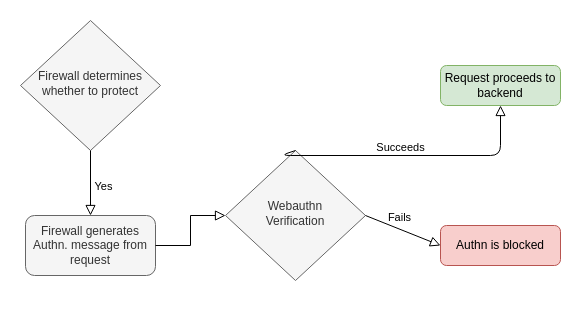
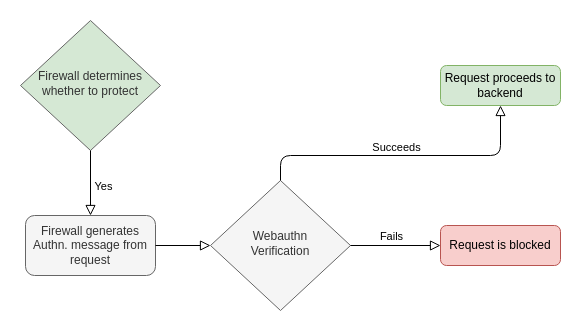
- <mxCell id="2" value="Firewall determines whether to protect" style="rhombus;whiteSpace=wrap;html=1;shadow=0;fontFamily=Helvetica;fontSize=12;align=center;strokeWidth=1;spacing=6;spacingTop=-4;fillColor=#f5f5f5;strokeColor=#666666;fontColor=#333333;" parent="1" vertex="1"><mxGeometry x="20" y="20" width="140" height="130" as="geometry" /></mxCell>
+ <mxCell id="2" value="Firewall determines whether to protect" style="rhombus;whiteSpace=wrap;html=1;shadow=0;fontFamily=Helvetica;fontSize=12;align=center;strokeWidth=1;spacing=6;spacingTop=-4;fillColor=#d5e8d4;strokeColor=#666666;fontColor=#333333;" parent="1" vertex="1"><mxGeometry x="20" y="20" width="140" height="130" as="geometry" /></mxCell>
- <mxCell id="6" value="Webauthn &lt;br&gt;Verification" style="rhombus;whiteSpace=wrap;html=1;shadow=0;fontFamily=Helvetica;fontSize=12;align=center;strokeWidth=1;spacing=6;spacingTop=-4;fillColor=#f5f5f5;strokeColor=#666666;fontColor=#333333;" vertex="1" parent="1"><mxGeometry x="225" y="150" width="140" height="130" as="geometry" /></mxCell>
+ <mxCell id="6" value="Webauthn &lt;br&gt;Verification" style="rhombus;whiteSpace=wrap;html=1;shadow=0;fontFamily=Helvetica;fontSize=12;align=center;strokeWidth=1;spacing=6;spacingTop=-4;fillColor=#f5f5f5;strokeColor=#666666;fontColor=#333333;" vertex="1" parent="1"><mxGeometry x="210" y="180" width="140" height="130" as="geometry" /></mxCell>
- <mxCell id="4" value="Authn is blocked" style="rounded=1;whiteSpace=wrap;html=1;fontSize=12;glass=0;strokeWidth=1;shadow=0;fillColor=#f8cecc;strokeColor=#b85450;" parent="1" vertex="1"><mxGeometry x="440" y="225" width="120" height="40" as="geometry" /></mxCell>
+ <mxCell id="4" value="Request is blocked" style="rounded=1;whiteSpace=wrap;html=1;fontSize=12;glass=0;strokeWidth=1;shadow=0;fillColor=#f8cecc;strokeColor=#b85450;" parent="1" vertex="1"><mxGeometry x="440" y="225" width="120" height="40" as="geometry" /></mxCell>
